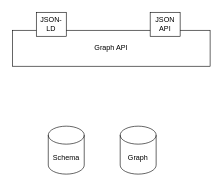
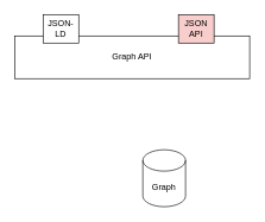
- <mxCell id="4" value="JSON&lt;br&gt;API" style="rounded=0;whiteSpace=wrap;html=1;" vertex="1" parent="1"><mxGeometry x="250" y="20" width="50" height="40" as="geometry" /></mxCell>
+ <mxCell id="4" value="JSON&lt;br&gt;API" style="rounded=0;whiteSpace=wrap;html=1;fillColor=#f8cecc;" vertex="1" parent="1"><mxGeometry x="250" y="20" width="50" height="40" as="geometry" /></mxCell>
- <mxCell id="5" value="Schema" style="shape=cylinder3;whiteSpace=wrap;html=1;boundedLbl=1;backgroundOutline=1;size=15;" vertex="1" parent="1"><mxGeometry x="80" y="210" width="60" height="80" as="geometry" /></mxCell>
